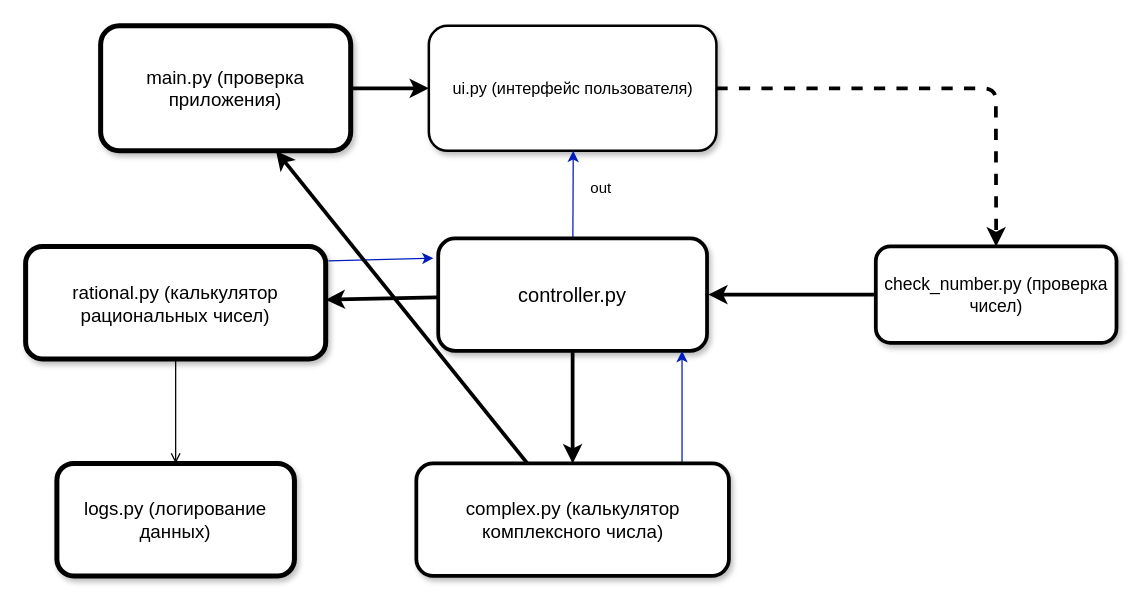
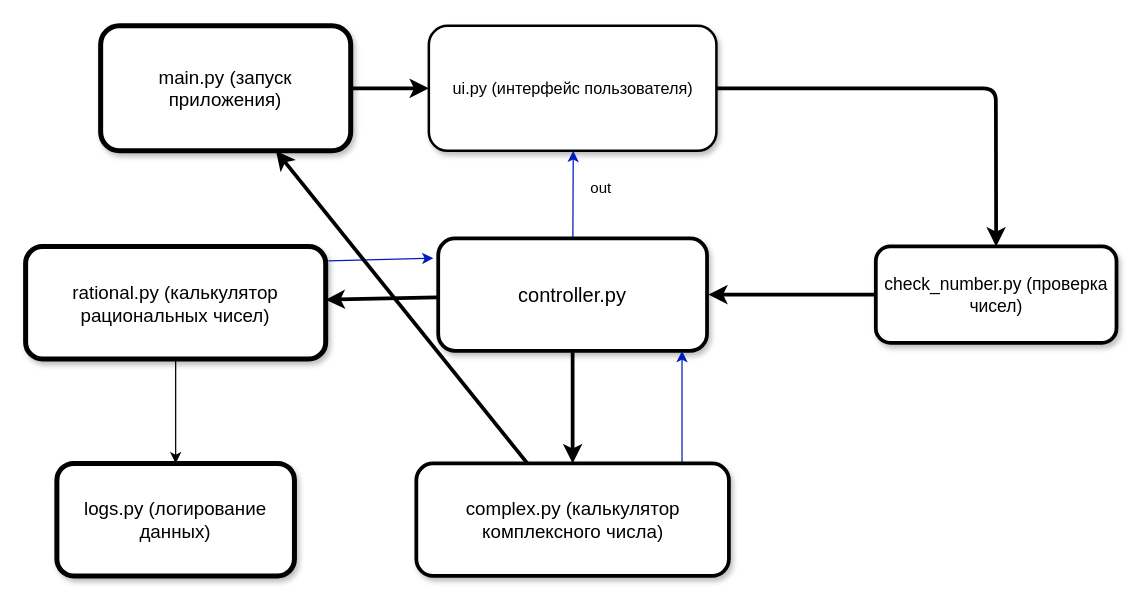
- <mxCell id="9" value="&lt;font style=&quot;font-size: 15px&quot;&gt;main.py (проверка приложения)&lt;/font&gt;" style="rounded=1;whiteSpace=wrap;html=1;shadow=1;labelBackgroundColor=none;labelBorderColor=none;fontSize=13;strokeWidth=4;" parent="1" vertex="1"><mxGeometry x="80" y="20" width="200" height="100" as="geometry" /></mxCell>
+ <mxCell id="9" value="&lt;font style=&quot;font-size: 15px&quot;&gt;main.py (запуск приложения)&lt;/font&gt;" style="rounded=1;whiteSpace=wrap;html=1;shadow=1;labelBackgroundColor=none;labelBorderColor=none;fontSize=13;strokeWidth=4;" parent="1" vertex="1"><mxGeometry x="80" y="20" width="200" height="100" as="geometry" /></mxCell>
- <mxCell id="2" value="" style="edgeStyle=none;html=1;entryX=0.5;entryY=0;entryDx=0;entryDy=0;strokeWidth=3;dashed=1;" edge="1" parent="1" source="3" target="19"><mxGeometry relative="1" as="geometry"><mxPoint x="707.5" y="70" as="targetPoint" /><Array as="points"><mxPoint x="796" y="70" /></Array></mxGeometry></mxCell>
+ <mxCell id="2" value="" style="edgeStyle=none;html=1;entryX=0.5;entryY=0;entryDx=0;entryDy=0;strokeWidth=3;" edge="1" parent="1" source="3" target="19"><mxGeometry relative="1" as="geometry"><mxPoint x="707.5" y="70" as="targetPoint" /><Array as="points"><mxPoint x="796" y="70" /></Array></mxGeometry></mxCell>
- <mxCell id="10" value="" style="edgeStyle=none;html=1;endArrow=open;" edge="1" parent="1" source="12" target="17"><mxGeometry relative="1" as="geometry" /></mxCell>
+ <mxCell id="10" value="" style="edgeStyle=none;html=1;" edge="1" parent="1" source="12" target="17"><mxGeometry relative="1" as="geometry" /></mxCell>
